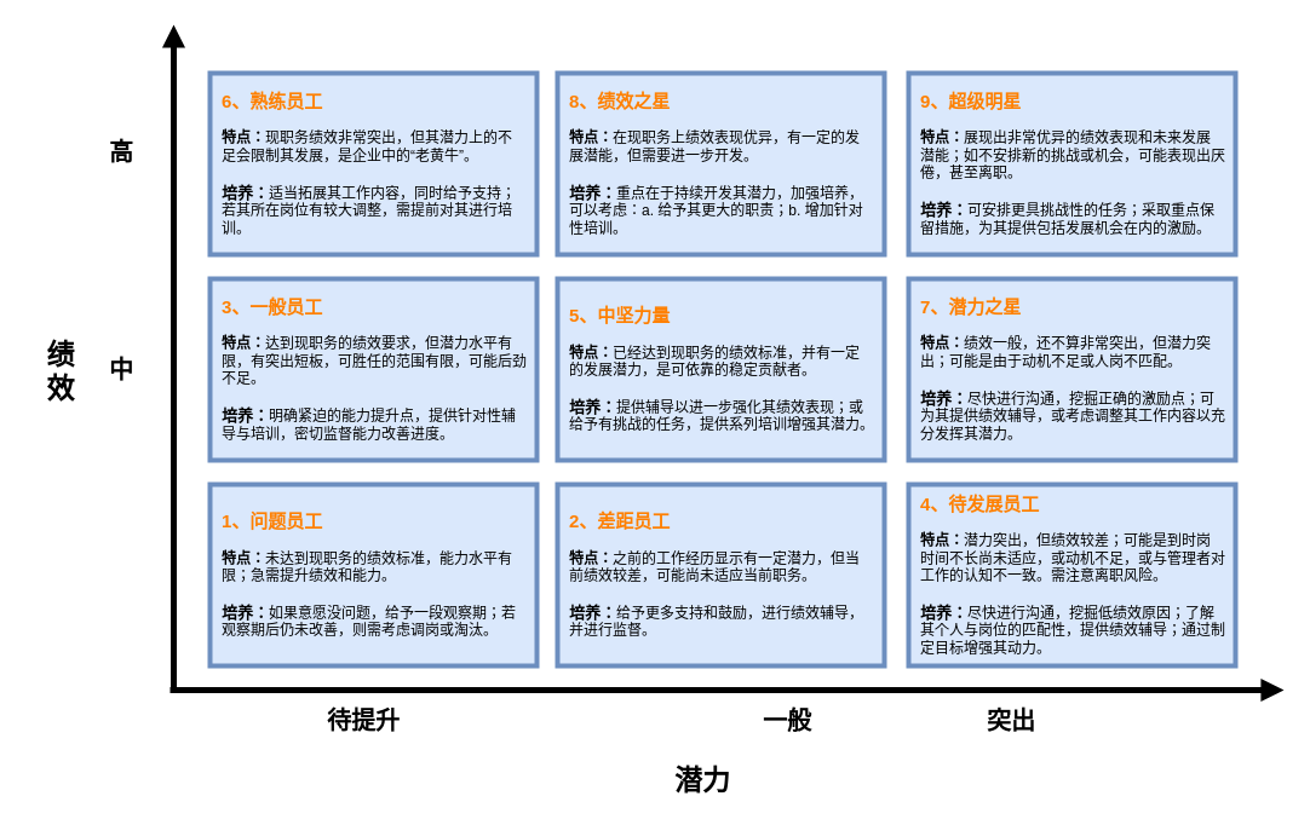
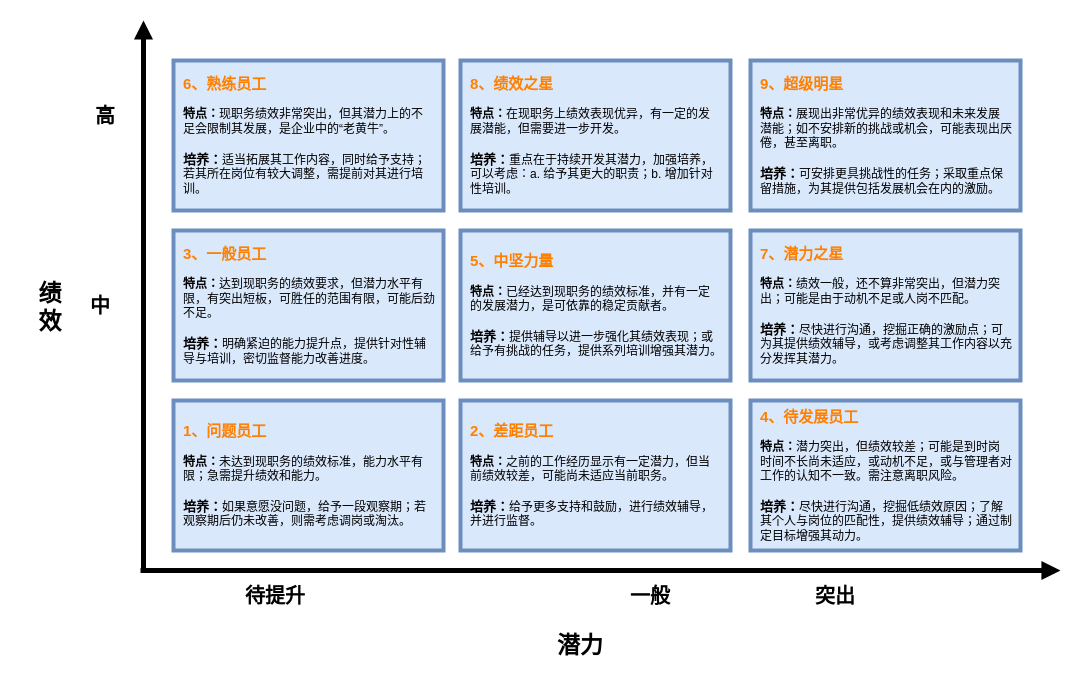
- <mxCell id="6" value="高" style="text;html=1;align=center;verticalAlign=middle;whiteSpace=wrap;rounded=0;shadow=0;sketch=0;fillStyle=auto;strokeWidth=4;fontSize=20;fontStyle=1" vertex="1" parent="1"><mxGeometry x="70" y="110" width="60" height="30" as="geometry" /></mxCell>
+ <mxCell id="6" value="高" style="text;html=1;align=center;verticalAlign=middle;whiteSpace=wrap;rounded=0;shadow=0;sketch=0;fillStyle=auto;strokeWidth=4;fontSize=20;fontStyle=1" vertex="1" parent="1"><mxGeometry x="75" y="100" width="60" height="30" as="geometry" /></mxCell>
- <mxCell id="13" value="待提升" style="text;html=1;align=center;verticalAlign=middle;whiteSpace=wrap;rounded=0;shadow=0;sketch=0;fillStyle=auto;strokeWidth=4;fontSize=20;fontStyle=1" vertex="1" parent="1"><mxGeometry x="260" y="580" width="80" height="30" as="geometry" /></mxCell>
+ <mxCell id="13" value="待提升" style="text;html=1;align=center;verticalAlign=middle;whiteSpace=wrap;rounded=0;shadow=0;sketch=0;fillStyle=auto;strokeWidth=4;fontSize=20;fontStyle=1" vertex="1" parent="1"><mxGeometry x="235" y="580" width="80" height="30" as="geometry" /></mxCell>
